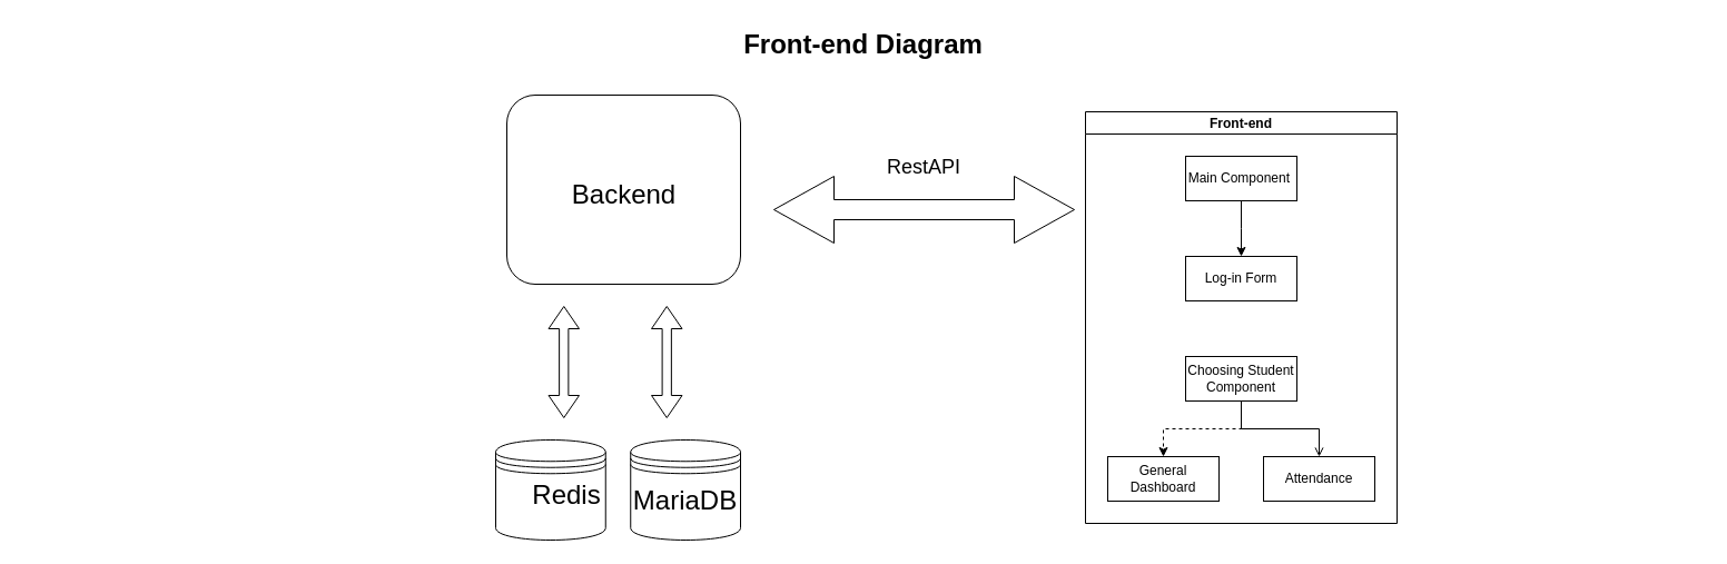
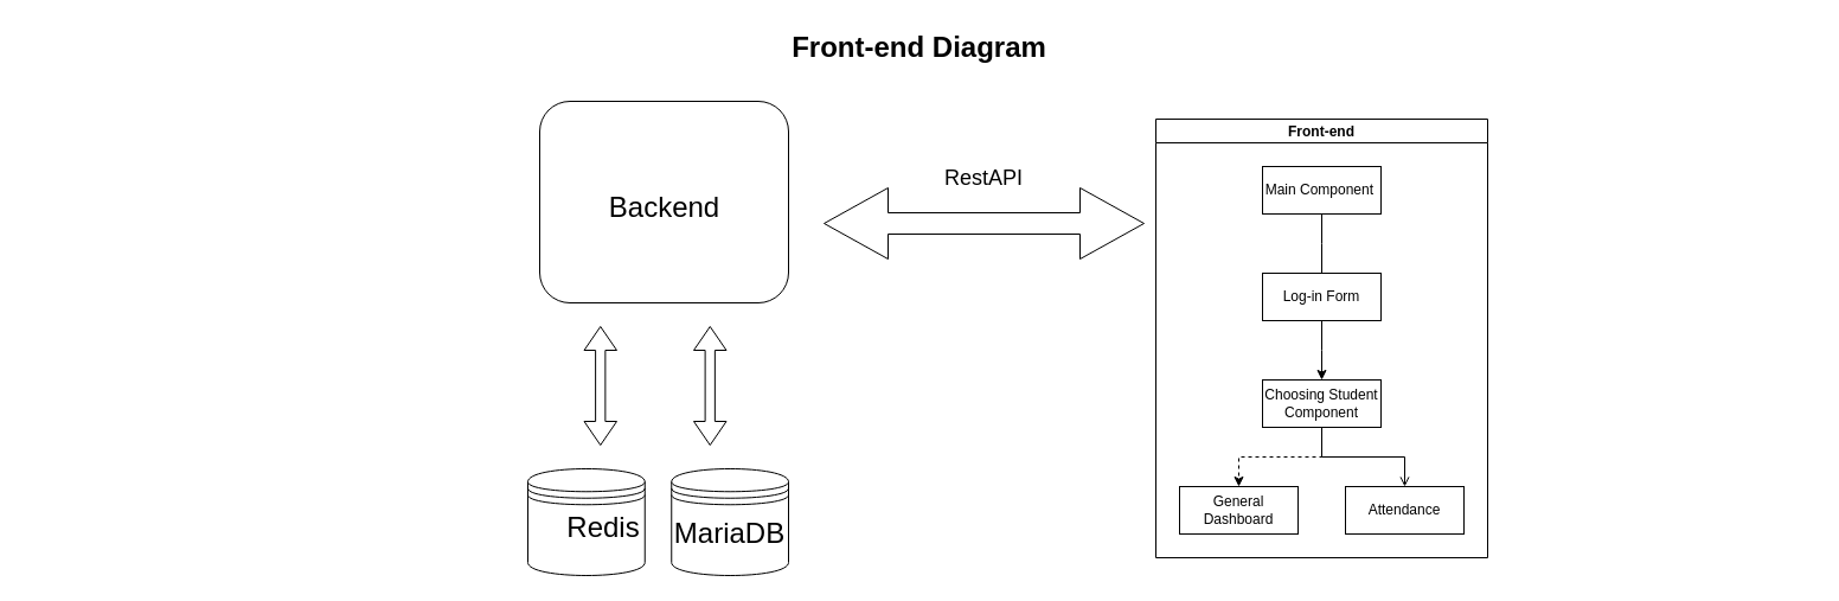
- <mxCell id="5" value="" style="edgeStyle=elbowEdgeStyle;elbow=vertical;html=1;rounded=0;" parent="3" source="4" target="6" edge="1"><mxGeometry relative="1" as="geometry"><mxPoint x="150" y="250" as="sourcePoint" /></mxGeometry></mxCell>
+ <mxCell id="5" value="" style="edgeStyle=elbowEdgeStyle;elbow=vertical;html=1;rounded=0;endArrow=none;" parent="3" source="4" target="6" edge="1"><mxGeometry relative="1" as="geometry"><mxPoint x="150" y="250" as="sourcePoint" /></mxGeometry></mxCell>
+ <mxCell id="7" value="" style="edgeStyle=elbowEdgeStyle;elbow=vertical;html=1;rounded=0;" parent="3" source="6" target="8" edge="1"><mxGeometry relative="1" as="geometry"><mxPoint x="720" y="220" as="sourcePoint" /></mxGeometry></mxCell>
